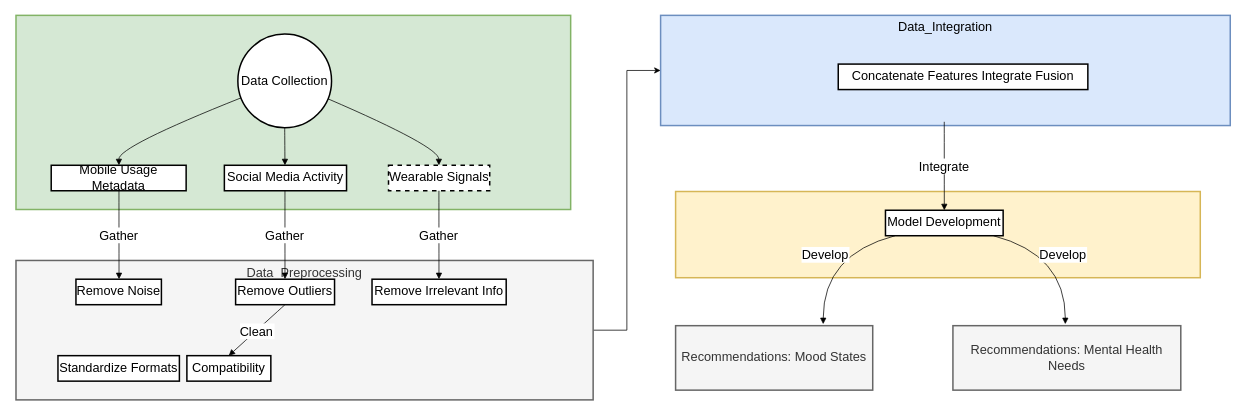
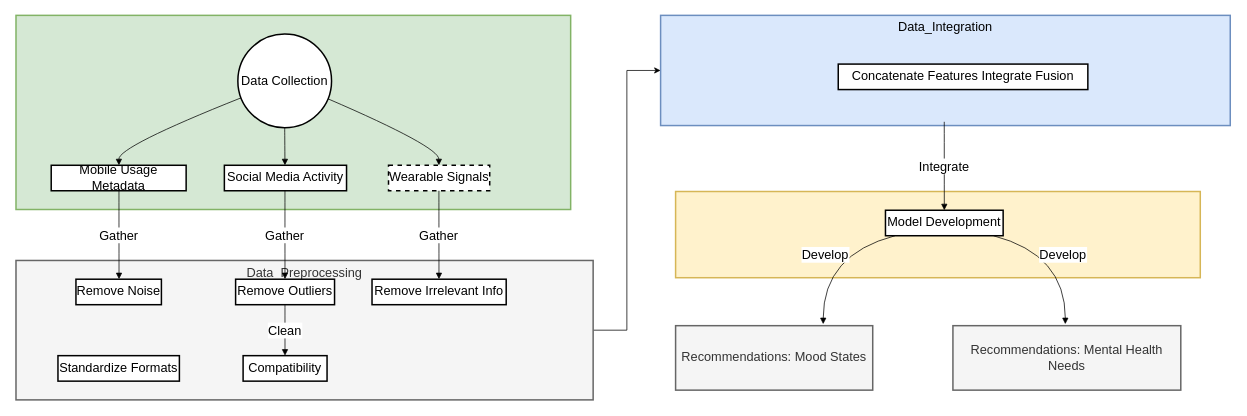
- <mxCell id="14" value="Compatibility" style="whiteSpace=wrap;strokeWidth=2;fontSize=17;" vertex="1" parent="1"><mxGeometry x="248" y="474" width="112" height="34" as="geometry" /></mxCell>
+ <mxCell id="14" value="Compatibility" style="whiteSpace=wrap;strokeWidth=2;fontSize=17;" vertex="1" parent="1"><mxGeometry x="323" y="474" width="112" height="34" as="geometry" /></mxCell>
